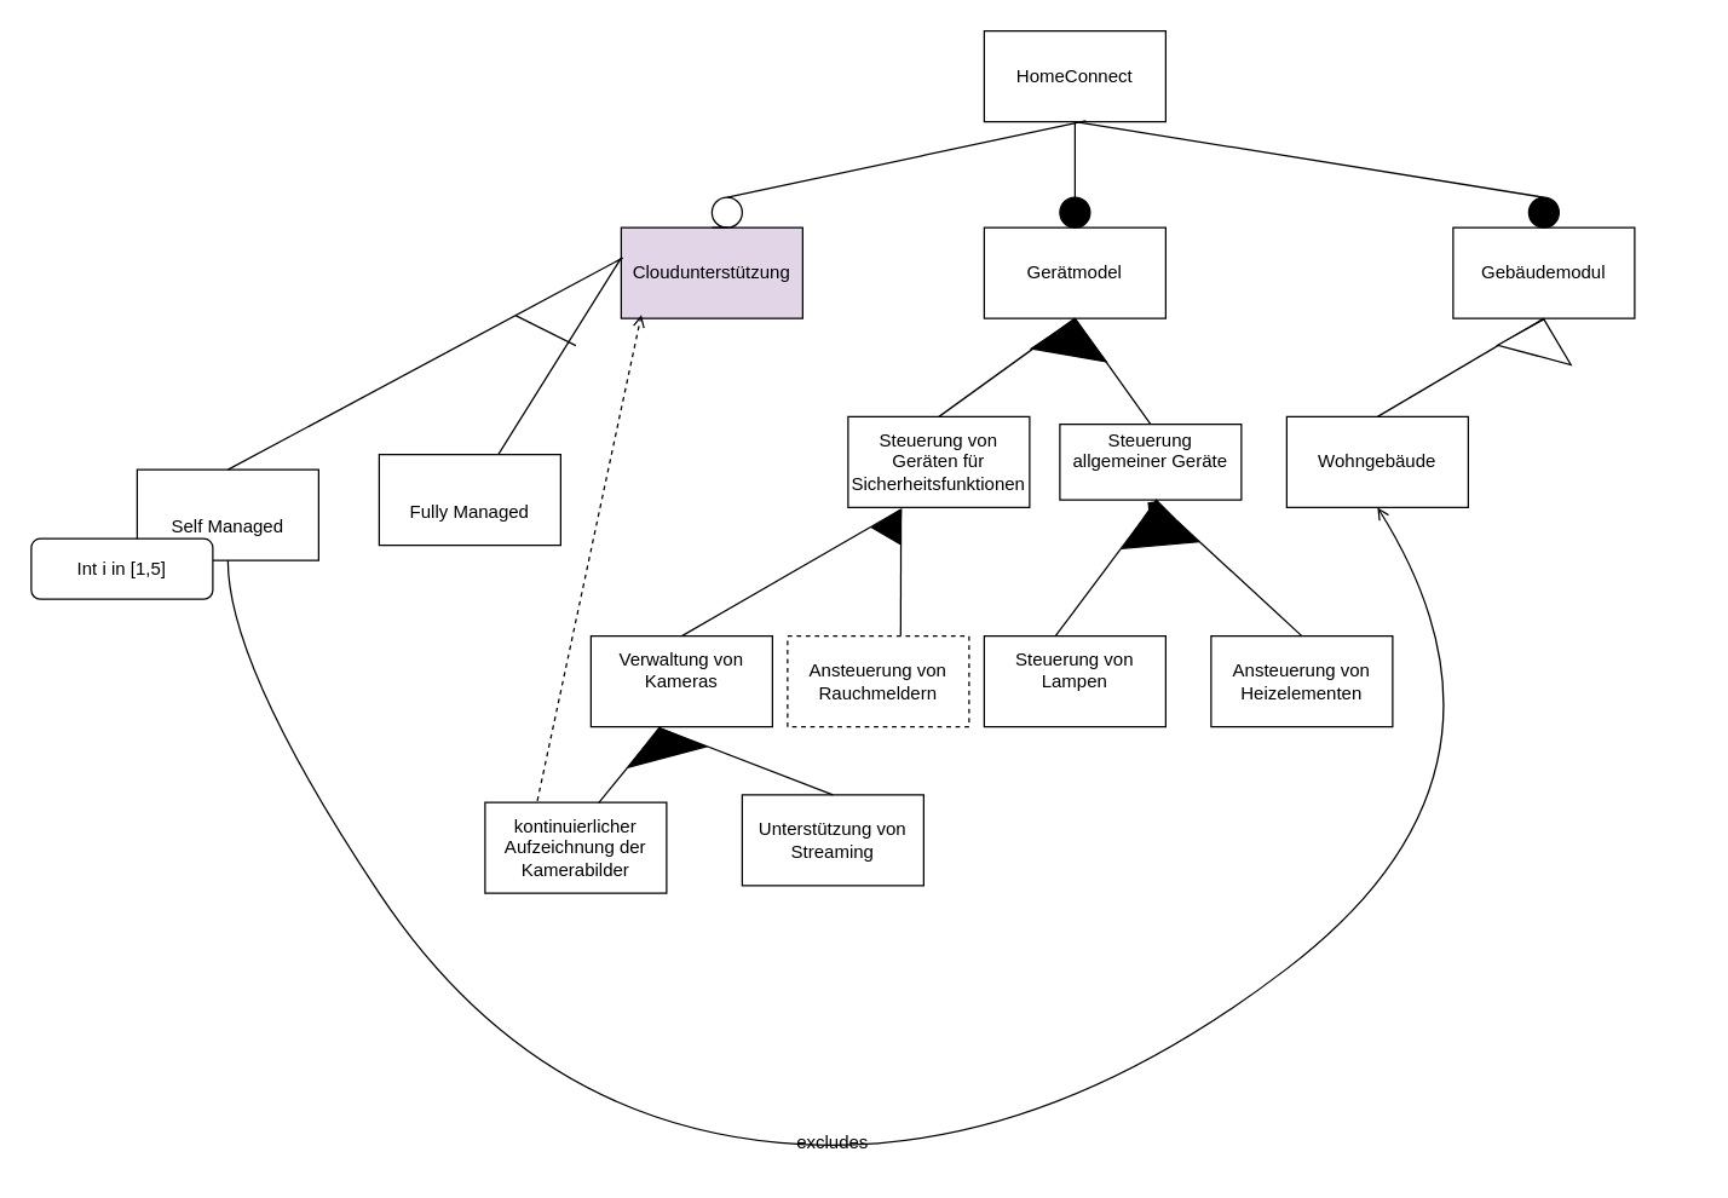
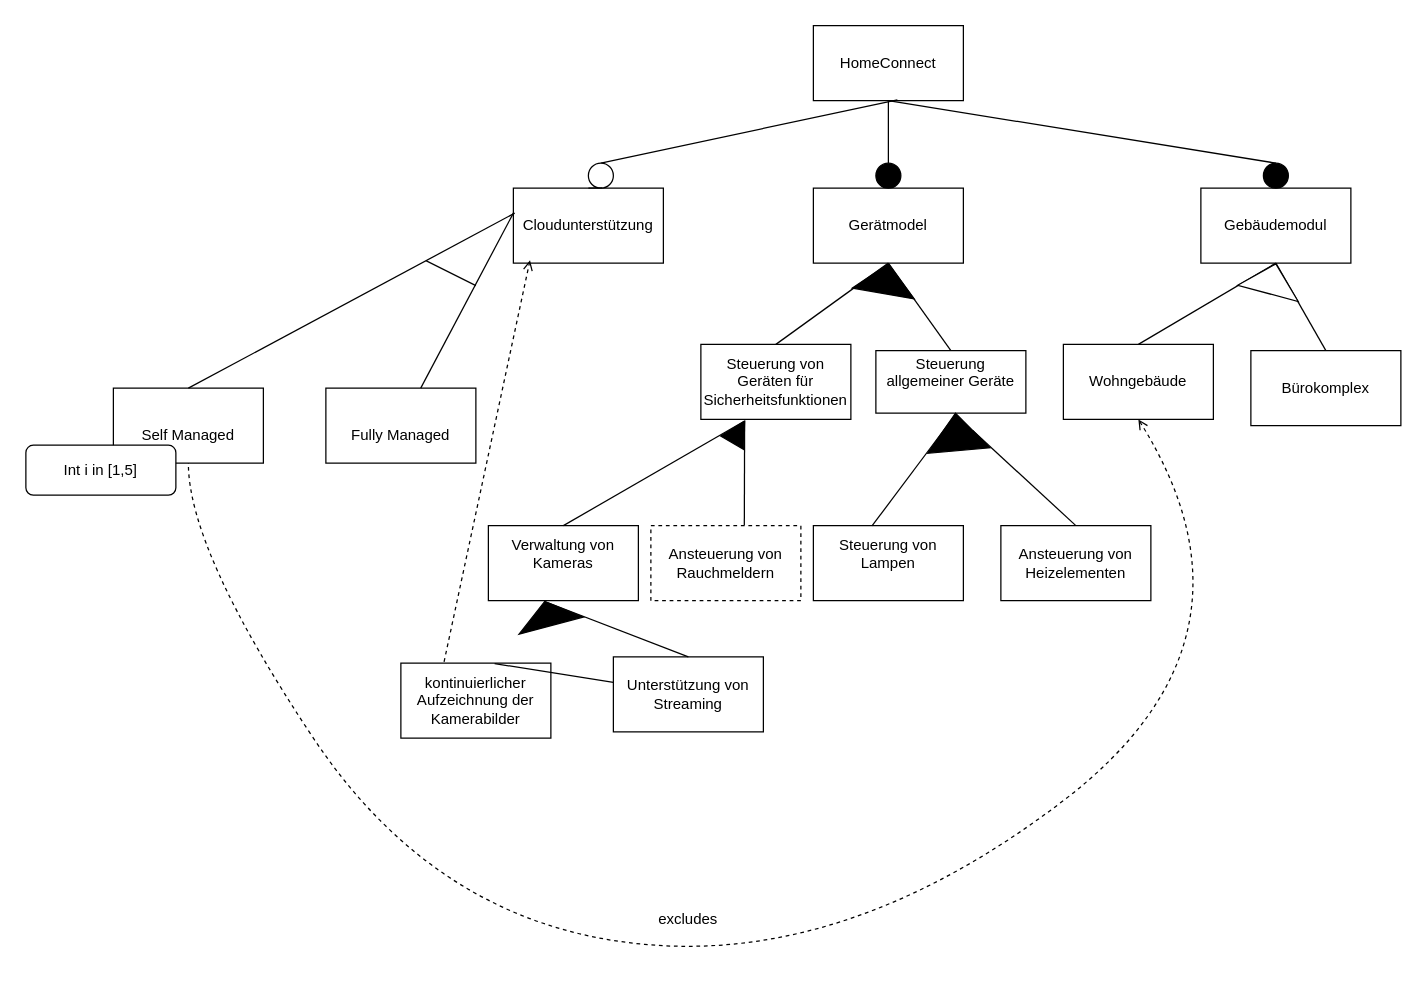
- <mxCell id="3" value="Cloudunterstützung" style="rounded=0;whiteSpace=wrap;html=1;fillColor=#e1d5e7;" vertex="1" parent="1"><mxGeometry x="410" y="150" width="120" height="60" as="geometry" /></mxCell>
+ <mxCell id="3" value="Cloudunterstützung" style="rounded=0;whiteSpace=wrap;html=1;" vertex="1" parent="1"><mxGeometry x="410" y="150" width="120" height="60" as="geometry" /></mxCell>
+ <mxCell id="18" value="" style="endArrow=none;html=1;rounded=0;entryX=0.5;entryY=1;entryDx=0;entryDy=0;startArrow=none;exitX=0.5;exitY=0;exitDx=0;exitDy=0;" edge="1" parent="1" source="16" target="6"><mxGeometry width="50" height="50" relative="1" as="geometry"><mxPoint x="1100" y="243" as="sourcePoint" /><mxPoint x="942.8" y="219.34" as="targetPoint" /><Array as="points" /></mxGeometry></mxCell>
+ <mxCell id="16" value="Bürokomplex" style="rounded=0;whiteSpace=wrap;html=1;fillColor=#FFFFFF;" vertex="1" parent="1"><mxGeometry x="1000" y="280" width="120" height="60" as="geometry" /></mxCell>
- <mxCell id="42" value="&lt;br&gt;Fully Managed" style="rounded=0;whiteSpace=wrap;html=1;fillColor=#FFFFFF;" vertex="1" parent="1"><mxGeometry x="250" y="300" width="120" height="60" as="geometry" /></mxCell>
+ <mxCell id="42" value="&lt;br&gt;Fully Managed" style="rounded=0;whiteSpace=wrap;html=1;fillColor=#FFFFFF;" vertex="1" parent="1"><mxGeometry x="260" y="310" width="120" height="60" as="geometry" /></mxCell>
- <mxCell id="27" value="" style="endArrow=diamond;html=1;rounded=0;entryX=0.532;entryY=1.018;entryDx=0;entryDy=0;exitX=0.391;exitY=0.004;exitDx=0;exitDy=0;entryPerimeter=0;exitPerimeter=0;" edge="1" parent="1" source="24" target="20"><mxGeometry width="50" height="50" relative="1" as="geometry"><mxPoint x="710" y="290" as="sourcePoint" /><mxPoint x="760" y="240" as="targetPoint" /></mxGeometry></mxCell>
+ <mxCell id="27" value="" style="endArrow=none;html=1;rounded=0;entryX=0.532;entryY=1.018;entryDx=0;entryDy=0;exitX=0.391;exitY=0.004;exitDx=0;exitDy=0;entryPerimeter=0;exitPerimeter=0;" edge="1" parent="1" source="24" target="20"><mxGeometry width="50" height="50" relative="1" as="geometry"><mxPoint x="710" y="290" as="sourcePoint" /><mxPoint x="760" y="240" as="targetPoint" /></mxGeometry></mxCell>
- <mxCell id="38" value="" style="endArrow=none;html=1;rounded=0;entryX=0.375;entryY=1.024;entryDx=0;entryDy=0;entryPerimeter=0;exitX=0.625;exitY=0.006;exitDx=0;exitDy=0;exitPerimeter=0;" edge="1" parent="1" source="36" target="31"><mxGeometry width="50" height="50" relative="1" as="geometry"><mxPoint x="390" y="530" as="sourcePoint" /><mxPoint x="440" y="480" as="targetPoint" /></mxGeometry></mxCell>
+ <mxCell id="38" value="" style="endArrow=none;html=1;rounded=0;exitX=0.625;exitY=0.006;exitDx=0;exitDy=0;exitPerimeter=0;" edge="1" parent="1" source="36" target="35"><mxGeometry width="50" height="50" relative="1" as="geometry"><mxPoint x="390" y="530" as="sourcePoint" /><mxPoint x="440" y="480" as="targetPoint" /></mxGeometry></mxCell>
- <mxCell id="47" value="excludes" style="text;html=1;strokeColor=none;fillColor=none;align=center;verticalAlign=middle;whiteSpace=wrap;rounded=0;" vertex="1" parent="1"><mxGeometry x="520" y="740" width="60" height="30" as="geometry" /></mxCell>
+ <mxCell id="47" value="excludes" style="text;html=1;strokeColor=none;fillColor=none;align=center;verticalAlign=middle;whiteSpace=wrap;rounded=0;" vertex="1" parent="1"><mxGeometry x="520" y="720" width="60" height="30" as="geometry" /></mxCell>
- <mxCell id="46" value="" style="curved=1;endArrow=none;html=1;rounded=0;entryX=0.5;entryY=1;entryDx=0;entryDy=0;exitX=0.5;exitY=1;exitDx=0;exitDy=0;dashed=0;endFill=0;startArrow=open;startFill=0;" edge="1" parent="1" source="15" target="41"><mxGeometry width="50" height="50" relative="1" as="geometry"><mxPoint x="150" y="620" as="sourcePoint" /><mxPoint x="200" y="570" as="targetPoint" /><Array as="points"><mxPoint x="1020" y="510" /><mxPoint x="680" y="770" /><mxPoint x="350" y="740" /><mxPoint x="150" y="440" /></Array></mxGeometry></mxCell>
+ <mxCell id="46" value="" style="curved=1;endArrow=none;html=1;rounded=0;entryX=0.5;entryY=1;entryDx=0;entryDy=0;exitX=0.5;exitY=1;exitDx=0;exitDy=0;dashed=1;endFill=0;startArrow=open;startFill=0;" edge="1" parent="1" source="15" target="41"><mxGeometry width="50" height="50" relative="1" as="geometry"><mxPoint x="150" y="620" as="sourcePoint" /><mxPoint x="200" y="570" as="targetPoint" /><Array as="points"><mxPoint x="1020" y="510" /><mxPoint x="680" y="770" /><mxPoint x="350" y="740" /><mxPoint x="150" y="440" /></Array></mxGeometry></mxCell>
